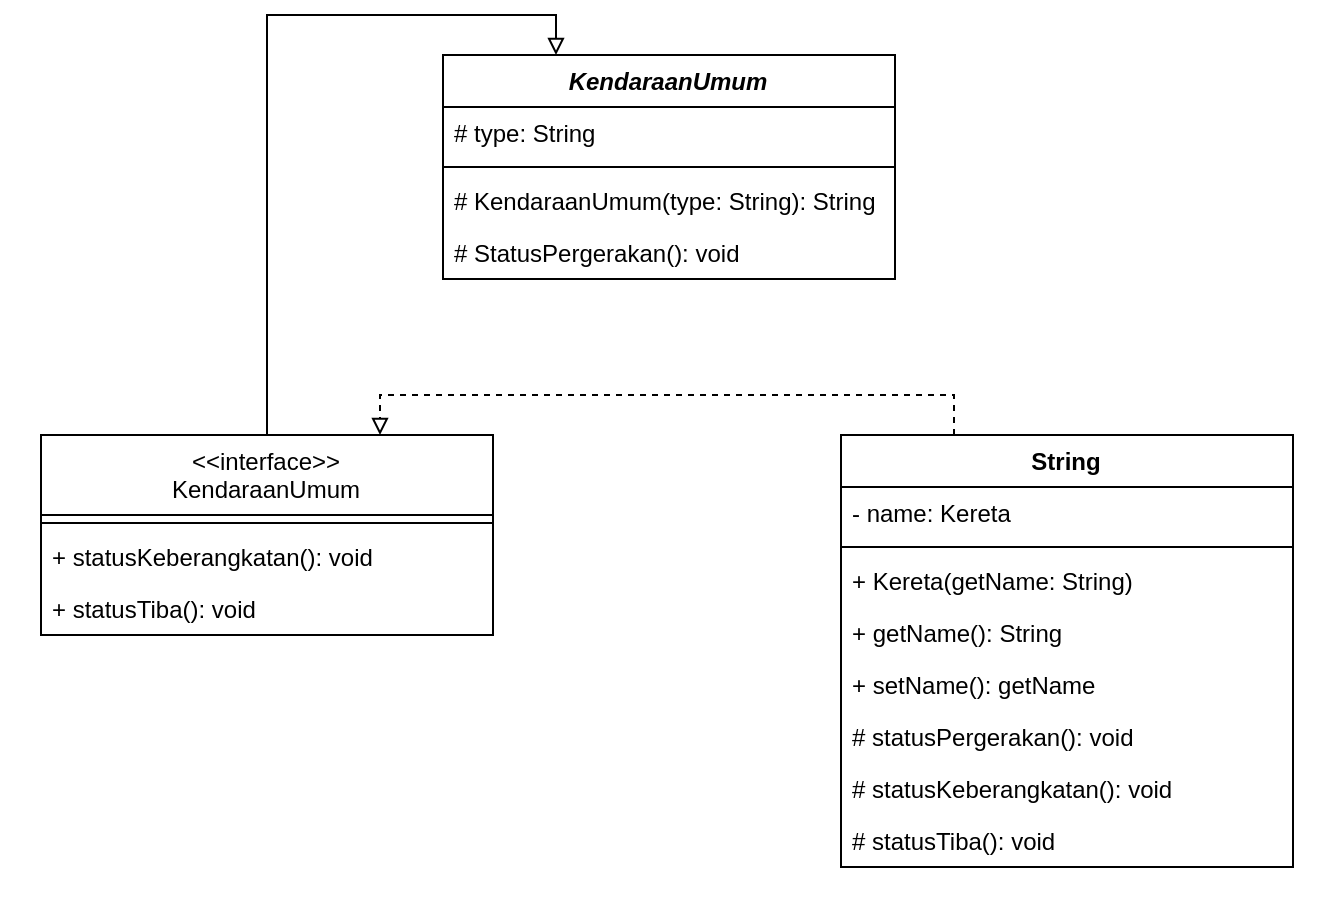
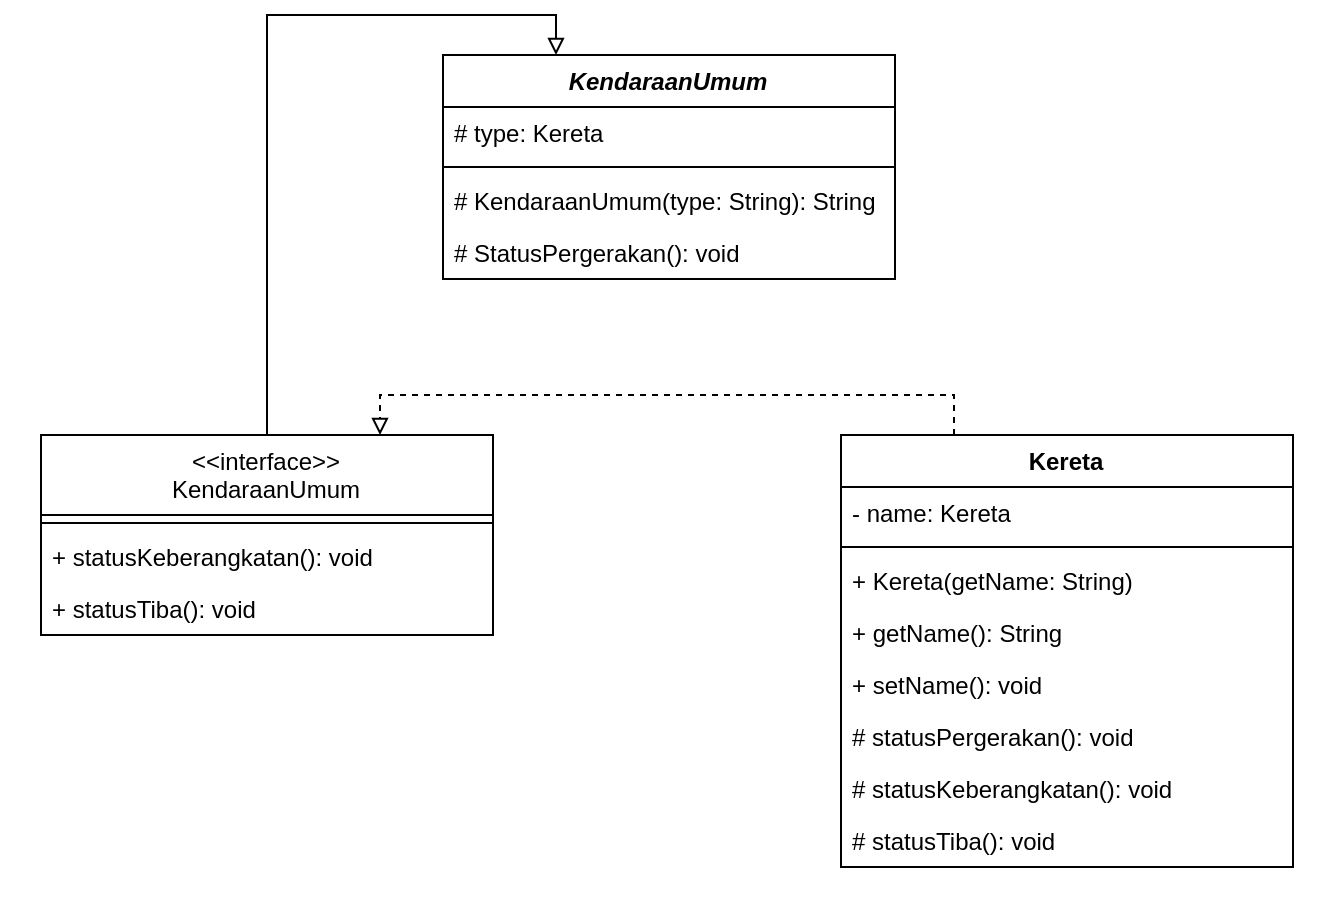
- <mxCell id="3" value="# type: String" style="text;strokeColor=none;fillColor=none;align=left;verticalAlign=top;spacingLeft=4;spacingRight=4;overflow=hidden;rotatable=0;points=[[0,0.5],[1,0.5]];portConstraint=eastwest;" vertex="1" parent="2"><mxGeometry y="26" width="226" height="26" as="geometry" /></mxCell>
+ <mxCell id="3" value="# type: Kereta" style="text;strokeColor=none;fillColor=none;align=left;verticalAlign=top;spacingLeft=4;spacingRight=4;overflow=hidden;rotatable=0;points=[[0,0.5],[1,0.5]];portConstraint=eastwest;" vertex="1" parent="2"><mxGeometry y="26" width="226" height="26" as="geometry" /></mxCell>
- <mxCell id="13" value="String" style="swimlane;fontStyle=1;align=center;verticalAlign=top;childLayout=stackLayout;horizontal=1;startSize=26;horizontalStack=0;resizeParent=1;resizeParentMax=0;resizeLast=0;collapsible=1;marginBottom=0;" vertex="1" parent="1"><mxGeometry x="420" y="210" width="226" height="216" as="geometry" /></mxCell>
+ <mxCell id="13" value="Kereta" style="swimlane;fontStyle=1;align=center;verticalAlign=top;childLayout=stackLayout;horizontal=1;startSize=26;horizontalStack=0;resizeParent=1;resizeParentMax=0;resizeLast=0;collapsible=1;marginBottom=0;" vertex="1" parent="1"><mxGeometry x="420" y="210" width="226" height="216" as="geometry" /></mxCell>
- <mxCell id="18" value="+ setName(): getName" style="text;strokeColor=none;fillColor=none;align=left;verticalAlign=top;spacingLeft=4;spacingRight=4;overflow=hidden;rotatable=0;points=[[0,0.5],[1,0.5]];portConstraint=eastwest;" vertex="1" parent="13"><mxGeometry y="112" width="226" height="26" as="geometry" /></mxCell>
+ <mxCell id="18" value="+ setName(): void" style="text;strokeColor=none;fillColor=none;align=left;verticalAlign=top;spacingLeft=4;spacingRight=4;overflow=hidden;rotatable=0;points=[[0,0.5],[1,0.5]];portConstraint=eastwest;" vertex="1" parent="13"><mxGeometry y="112" width="226" height="26" as="geometry" /></mxCell>
